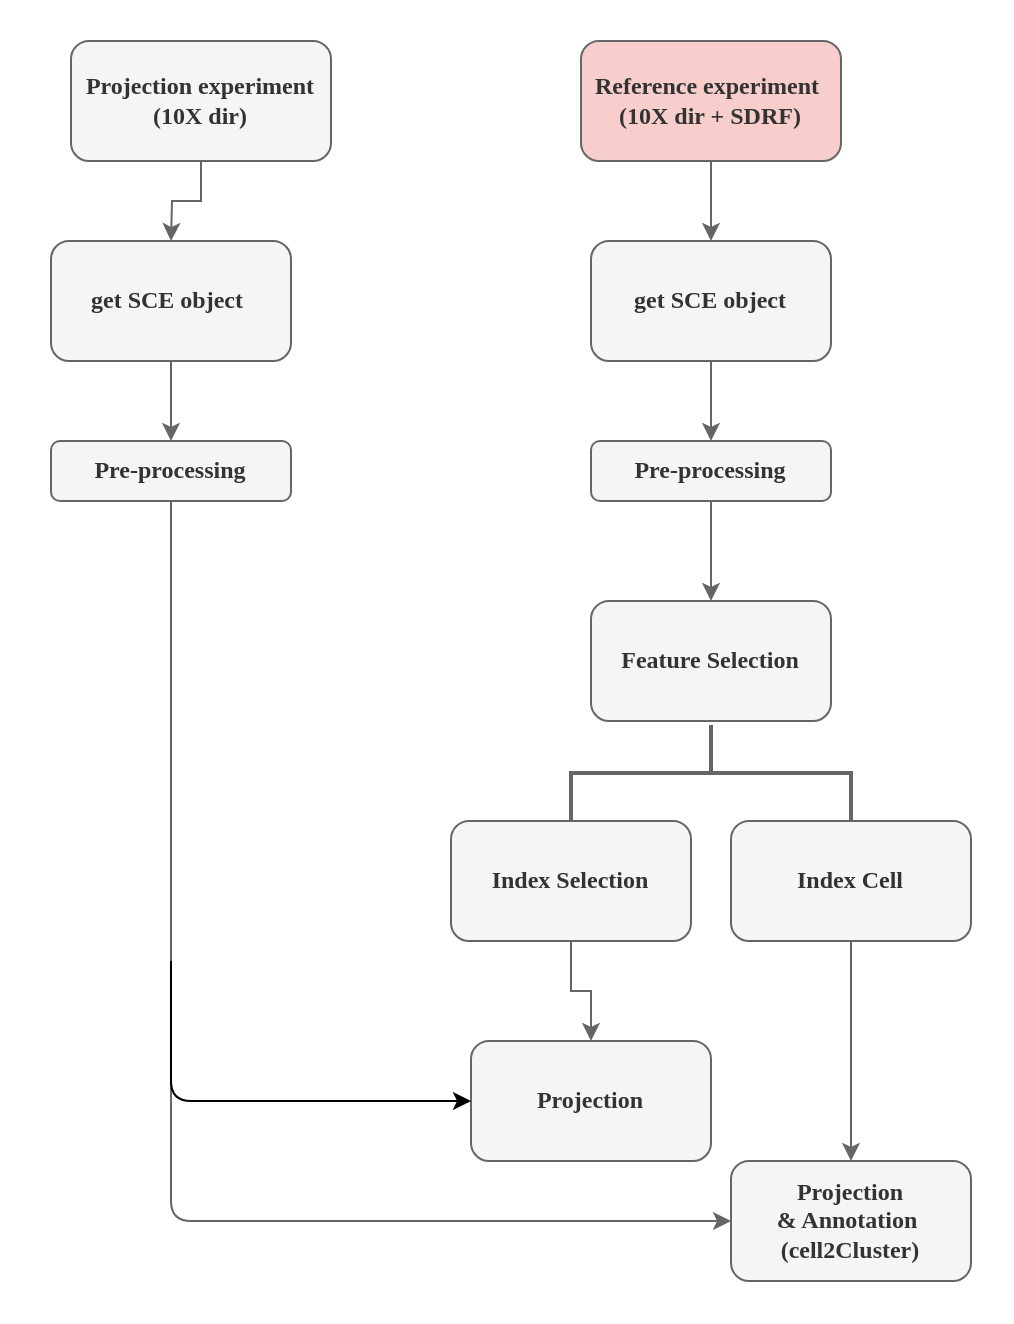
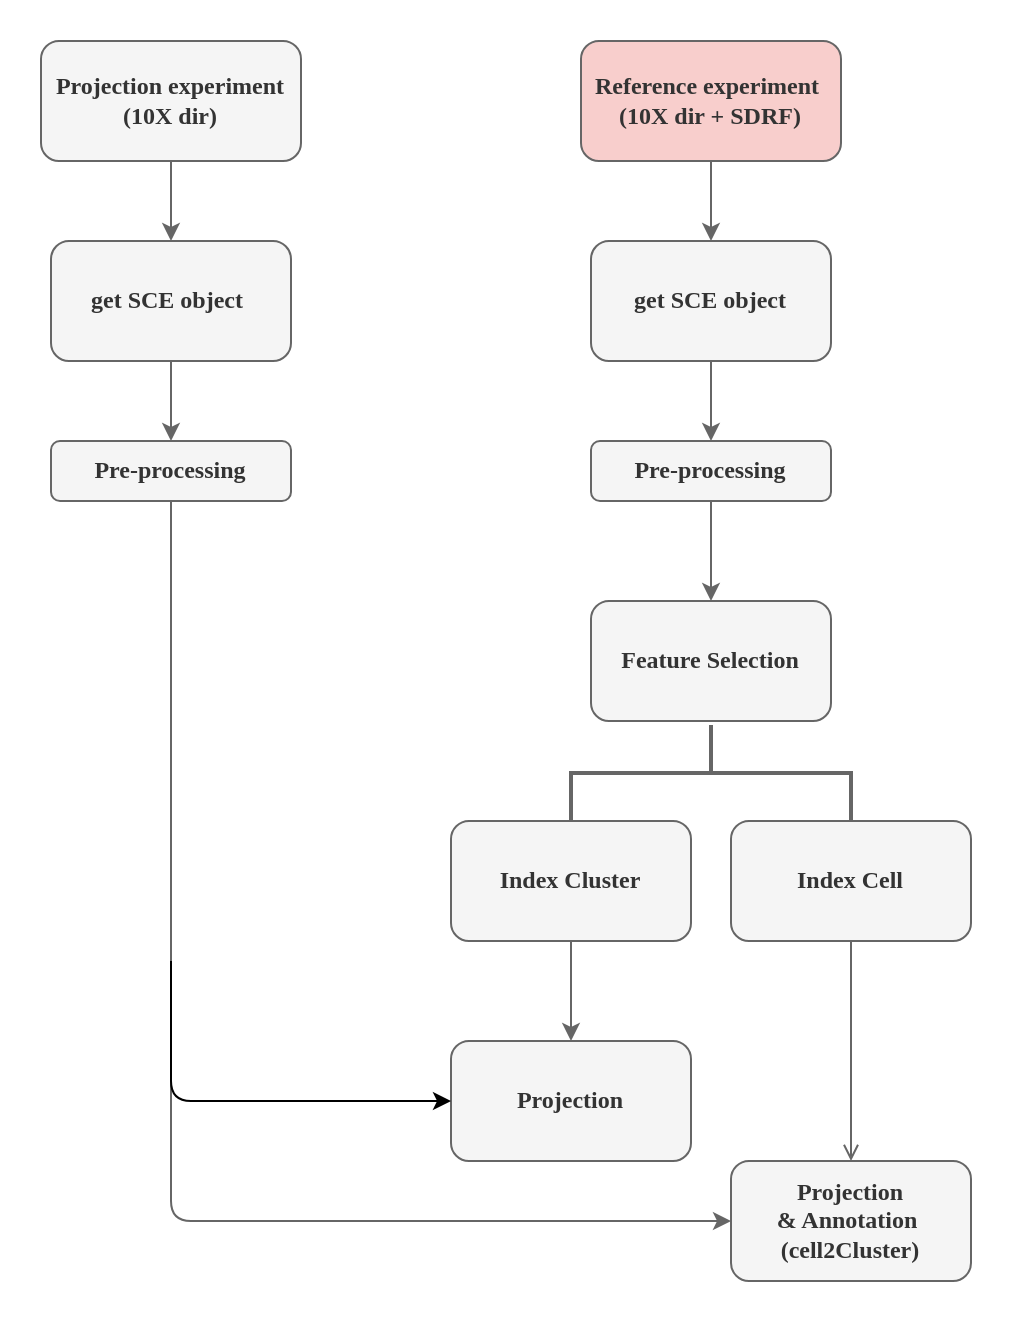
- <mxCell id="8" value="Projection experiment&lt;br&gt;(10X dir)" style="rounded=1;whiteSpace=wrap;html=1;shadow=0;fontFamily=Verdana;fontStyle=1;fillColor=#f5f5f5;strokeColor=#666666;fontColor=#333333;align=center;verticalAlign=middle;" parent="1" vertex="1"><mxGeometry x="35" y="20" width="130" height="60" as="geometry" /></mxCell>
+ <mxCell id="8" value="Projection experiment&lt;br&gt;(10X dir)" style="rounded=1;whiteSpace=wrap;html=1;shadow=0;fontFamily=Verdana;fontStyle=1;fillColor=#f5f5f5;strokeColor=#666666;fontColor=#333333;align=center;verticalAlign=middle;" parent="1" vertex="1"><mxGeometry x="20" y="20" width="130" height="60" as="geometry" /></mxCell>
- <mxCell id="12" value="Index Selection" style="rounded=1;whiteSpace=wrap;html=1;shadow=0;fontFamily=Verdana;fontStyle=1;fillColor=#f5f5f5;strokeColor=#666666;fontColor=#333333;align=center;verticalAlign=middle;" parent="1" vertex="1"><mxGeometry x="225" y="410" width="120" height="60" as="geometry" /></mxCell>
+ <mxCell id="12" value="Index Cluster" style="rounded=1;whiteSpace=wrap;html=1;shadow=0;fontFamily=Verdana;fontStyle=1;fillColor=#f5f5f5;strokeColor=#666666;fontColor=#333333;align=center;verticalAlign=middle;" parent="1" vertex="1"><mxGeometry x="225" y="410" width="120" height="60" as="geometry" /></mxCell>
- <mxCell id="16" value="Projection" style="rounded=1;whiteSpace=wrap;html=1;shadow=0;fontFamily=Verdana;fontStyle=1;fillColor=#f5f5f5;strokeColor=#666666;fontColor=#333333;align=center;verticalAlign=middle;" parent="1" vertex="1"><mxGeometry x="235" y="520" width="120" height="60" as="geometry" /></mxCell>
+ <mxCell id="16" value="Projection" style="rounded=1;whiteSpace=wrap;html=1;shadow=0;fontFamily=Verdana;fontStyle=1;fillColor=#f5f5f5;strokeColor=#666666;fontColor=#333333;align=center;verticalAlign=middle;" parent="1" vertex="1"><mxGeometry x="225" y="520" width="120" height="60" as="geometry" /></mxCell>
- <mxCell id="13" value="" style="edgeStyle=orthogonalEdgeStyle;rounded=0;orthogonalLoop=1;jettySize=auto;html=1;shadow=0;fontFamily=Verdana;fontStyle=1;fillColor=#f5f5f5;strokeColor=#666666;align=center;verticalAlign=middle;" parent="1" source="14" target="17" edge="1"><mxGeometry relative="1" as="geometry" /></mxCell>
+ <mxCell id="13" value="" style="edgeStyle=orthogonalEdgeStyle;rounded=0;orthogonalLoop=1;jettySize=auto;html=1;shadow=0;fontFamily=Verdana;fontStyle=1;fillColor=#f5f5f5;strokeColor=#666666;align=center;verticalAlign=middle;endArrow=open;" parent="1" source="14" target="17" edge="1"><mxGeometry relative="1" as="geometry" /></mxCell>
